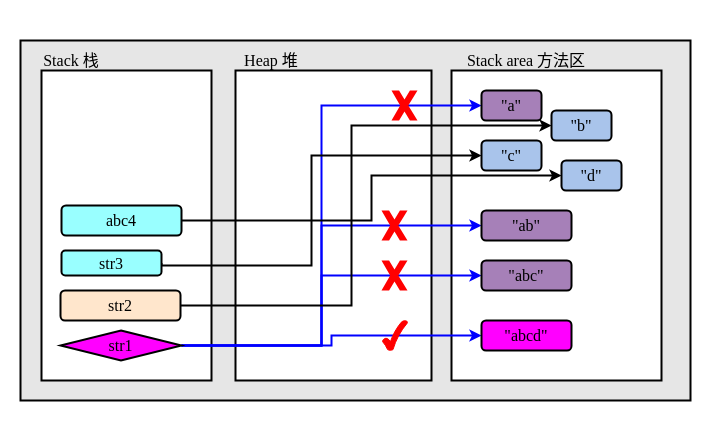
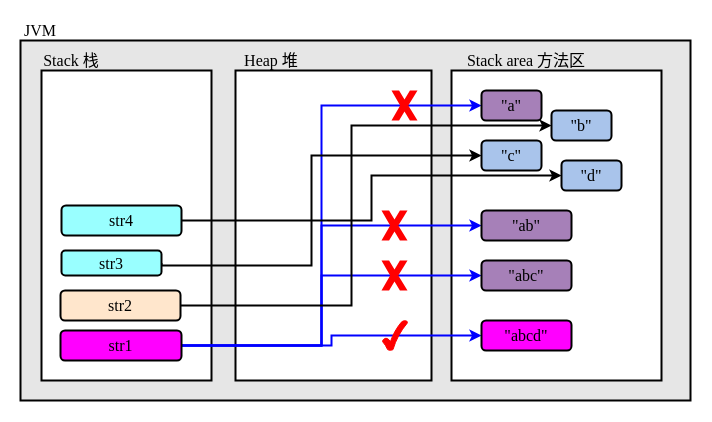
+ <mxCell id="9" value="JVM" style="text;html=1;strokeColor=none;fillColor=none;align=center;verticalAlign=middle;whiteSpace=wrap;rounded=0;fontFamily=Comic Sans MS;fontSize=16;" vertex="1" parent="1"><mxGeometry x="20" y="20" width="40" height="20" as="geometry" /></mxCell>
- <mxCell id="20" value="abc4" style="rounded=1;whiteSpace=wrap;html=1;fontFamily=Comic Sans MS;fontSize=16;strokeWidth=2;fillColor=#99FFFF;" vertex="1" parent="1"><mxGeometry x="61" y="205" width="120" height="30" as="geometry" /></mxCell>
+ <mxCell id="20" value="str4" style="rounded=1;whiteSpace=wrap;html=1;fontFamily=Comic Sans MS;fontSize=16;strokeWidth=2;fillColor=#99FFFF;" vertex="1" parent="1"><mxGeometry x="61" y="205" width="120" height="30" as="geometry" /></mxCell>
- <mxCell id="14" value="str1" style="rhombus;whiteSpace=wrap;html=1;fontFamily=Comic Sans MS;fontSize=16;strokeWidth=2;fillColor=#FF00FF;" vertex="1" parent="1"><mxGeometry x="60" y="330" width="121" height="30" as="geometry" /></mxCell>
+ <mxCell id="14" value="str1" style="rounded=1;whiteSpace=wrap;html=1;fontFamily=Comic Sans MS;fontSize=16;strokeWidth=2;fillColor=#FF00FF;" vertex="1" parent="1"><mxGeometry x="60" y="330" width="121" height="30" as="geometry" /></mxCell>
